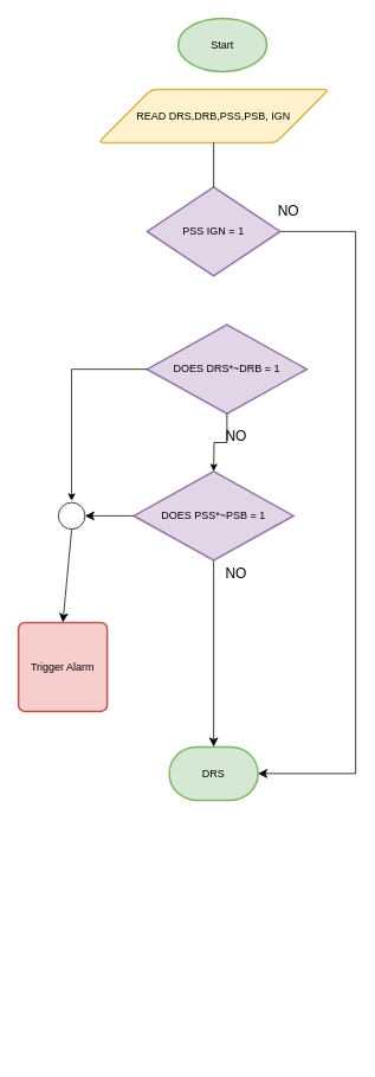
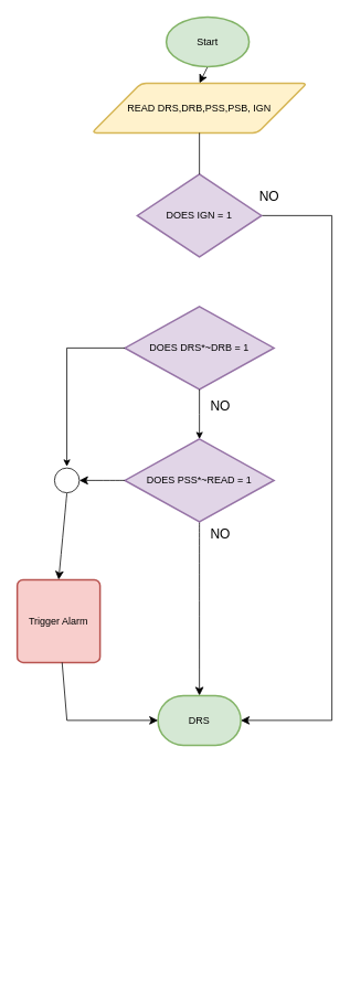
+ <mxCell id="2" style="edgeStyle=none;curved=1;rounded=0;orthogonalLoop=1;jettySize=auto;html=1;exitX=0.5;exitY=1;exitDx=0;exitDy=0;exitPerimeter=0;entryX=0.5;entryY=0;entryDx=0;entryDy=0;fontSize=12;startSize=8;endSize=8;" edge="1" parent="1" source="3" target="4"><mxGeometry relative="1" as="geometry" /></mxCell>
- <mxCell id="6" value="PSS IGN = 1" style="strokeWidth=2;html=1;shape=mxgraph.flowchart.decision;whiteSpace=wrap;fillColor=#e1d5e7;strokeColor=#9673a6;" parent="1" vertex="1"><mxGeometry x="165" y="210" width="150" height="100" as="geometry" /></mxCell>
+ <mxCell id="6" value="DOES IGN = 1" style="strokeWidth=2;html=1;shape=mxgraph.flowchart.decision;whiteSpace=wrap;fillColor=#e1d5e7;strokeColor=#9673a6;" parent="1" vertex="1"><mxGeometry x="165" y="210" width="150" height="100" as="geometry" /></mxCell>
- <mxCell id="7" value="DOES DRS*~DRB = 1" style="strokeWidth=2;html=1;shape=mxgraph.flowchart.decision;whiteSpace=wrap;fillColor=#e1d5e7;strokeColor=#9673a6;" parent="1" vertex="1"><mxGeometry x="165" y="365" width="180" height="100" as="geometry" /></mxCell>
+ <mxCell id="7" value="DOES DRS*~DRB = 1" style="strokeWidth=2;html=1;shape=mxgraph.flowchart.decision;whiteSpace=wrap;fillColor=#e1d5e7;strokeColor=#9673a6;" parent="1" vertex="1"><mxGeometry x="150" y="370" width="180" height="100" as="geometry" /></mxCell>
- <mxCell id="20" value="DOES PSS*~PSB = 1" style="strokeWidth=2;html=1;shape=mxgraph.flowchart.decision;whiteSpace=wrap;fillColor=#e1d5e7;strokeColor=#9673a6;" vertex="1" parent="1"><mxGeometry x="150" y="530" width="180" height="100" as="geometry" /></mxCell>
+ <mxCell id="20" value="DOES PSS*~READ = 1" style="strokeWidth=2;html=1;shape=mxgraph.flowchart.decision;whiteSpace=wrap;fillColor=#e1d5e7;strokeColor=#9673a6;" vertex="1" parent="1"><mxGeometry x="150" y="530" width="180" height="100" as="geometry" /></mxCell>
+ <mxCell id="16" style="edgeStyle=none;curved=0;rounded=0;orthogonalLoop=1;jettySize=auto;html=1;entryX=0;entryY=0.5;entryDx=0;entryDy=0;entryPerimeter=0;fontSize=12;startSize=8;endSize=8;" edge="1" parent="1" source="14" target="15"><mxGeometry relative="1" as="geometry"><Array as="points"><mxPoint x="80" y="870" /></Array></mxGeometry></mxCell>
